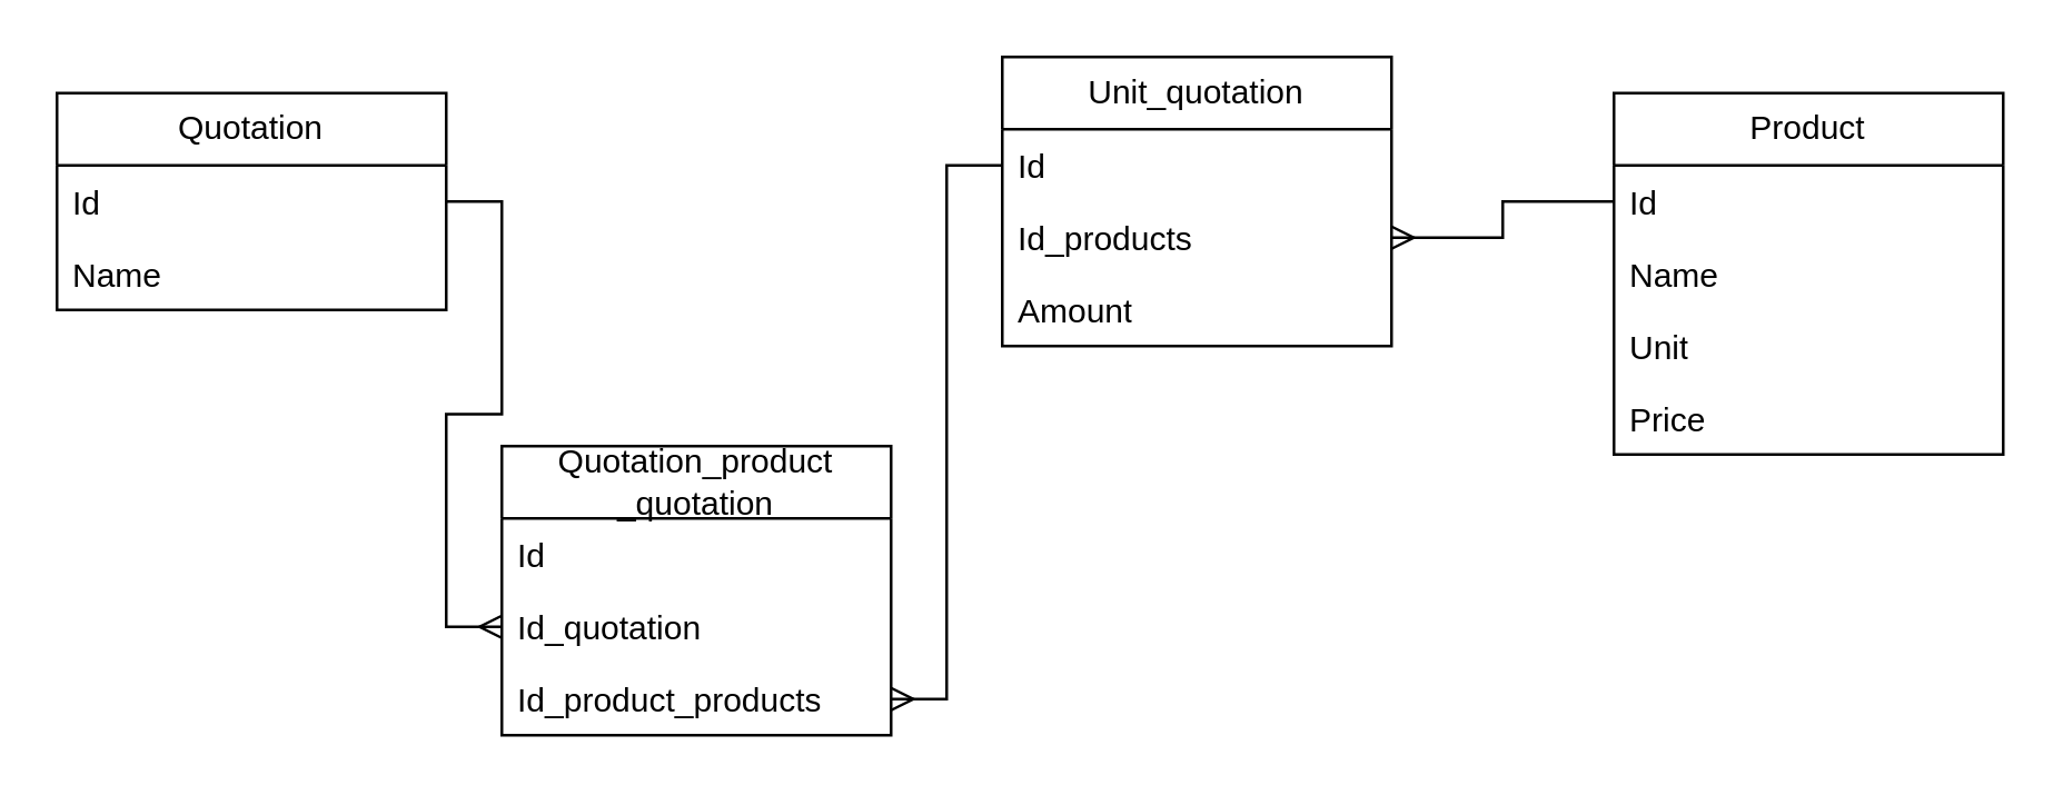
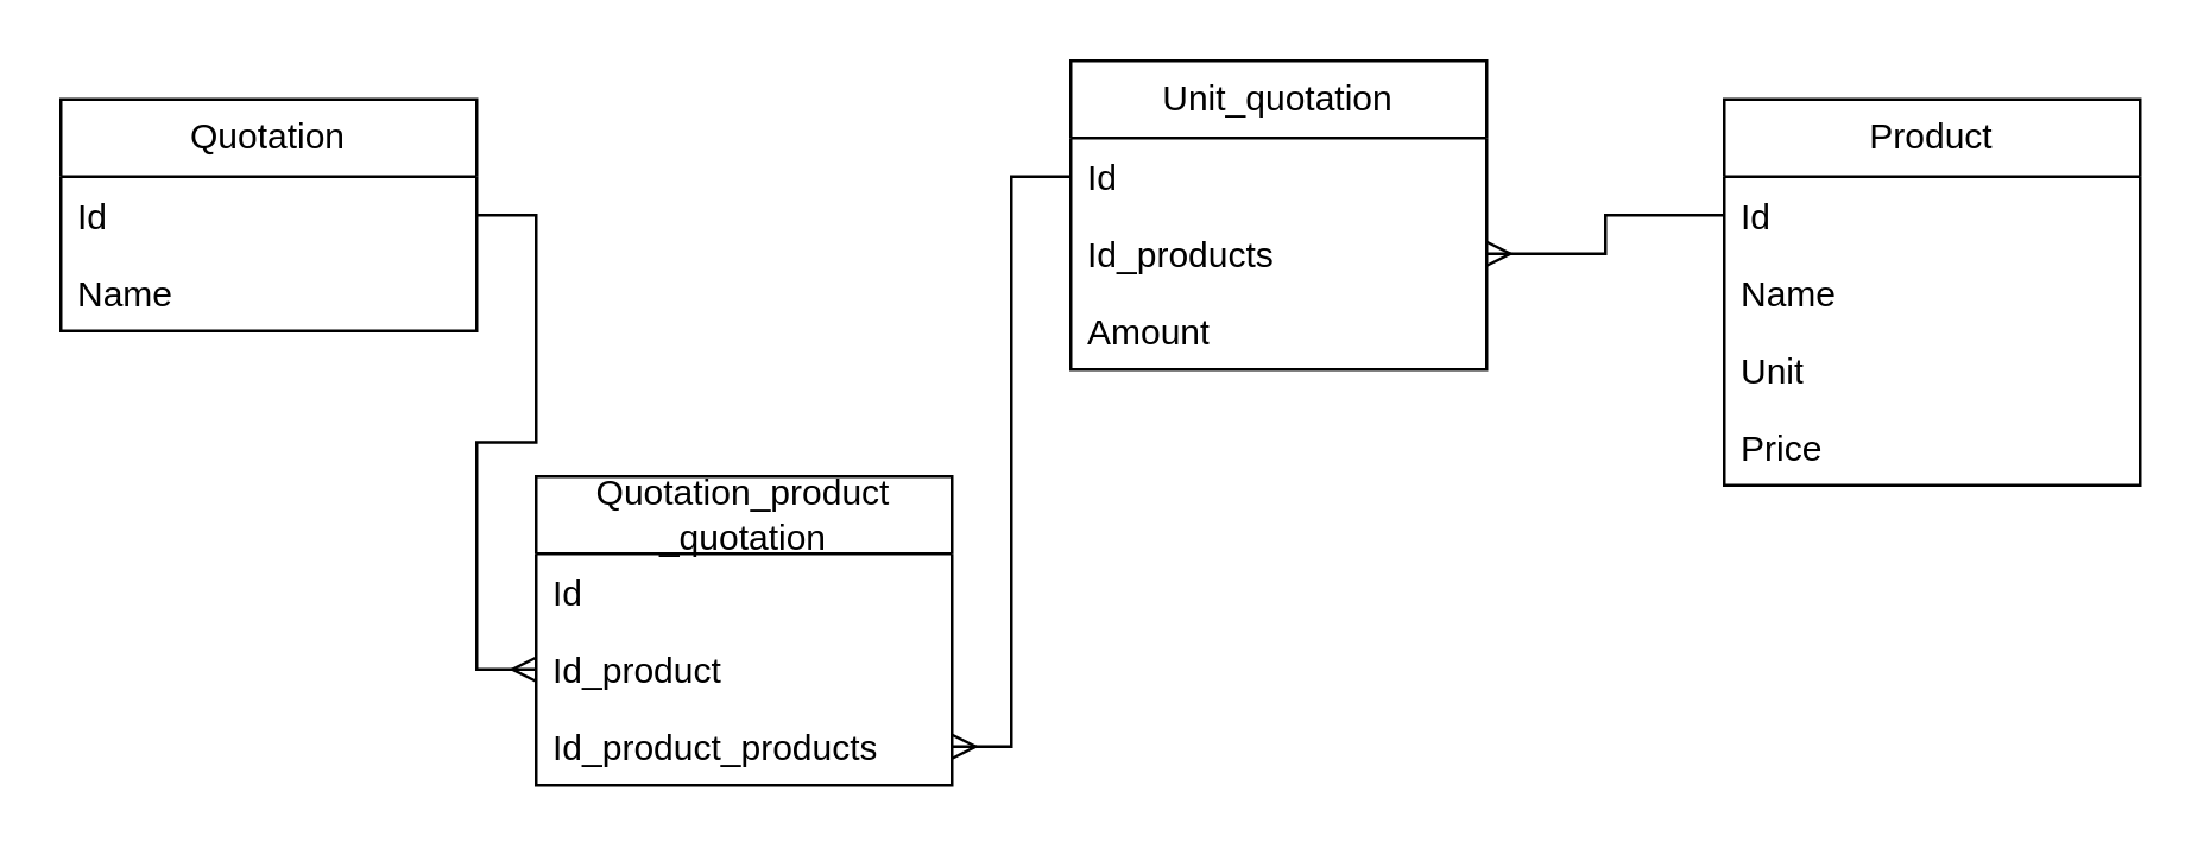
- <mxCell id="12" value="Id_quotation" style="text;strokeColor=none;fillColor=none;align=left;verticalAlign=top;spacingLeft=4;spacingRight=4;overflow=hidden;rotatable=0;points=[[0,0.5],[1,0.5]];portConstraint=eastwest;whiteSpace=wrap;html=1;" vertex="1" parent="10"><mxGeometry y="52" width="140" height="26" as="geometry" /></mxCell>
+ <mxCell id="12" value="Id_product" style="text;strokeColor=none;fillColor=none;align=left;verticalAlign=top;spacingLeft=4;spacingRight=4;overflow=hidden;rotatable=0;points=[[0,0.5],[1,0.5]];portConstraint=eastwest;whiteSpace=wrap;html=1;" vertex="1" parent="10"><mxGeometry y="52" width="140" height="26" as="geometry" /></mxCell>
